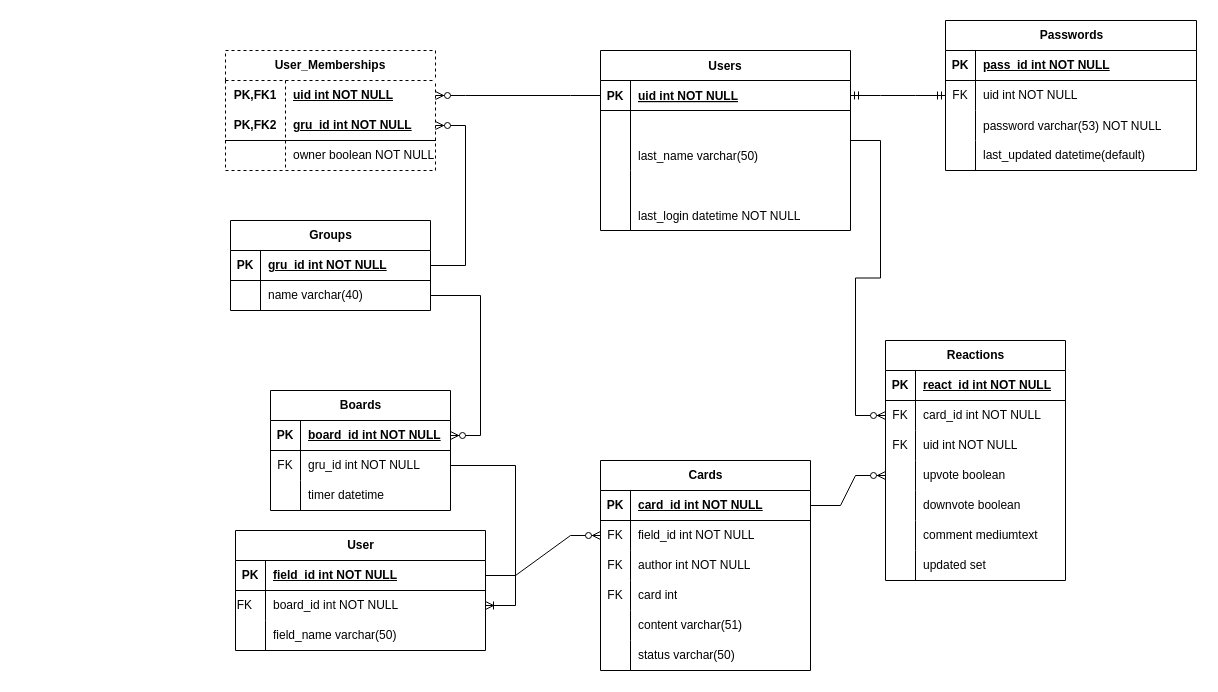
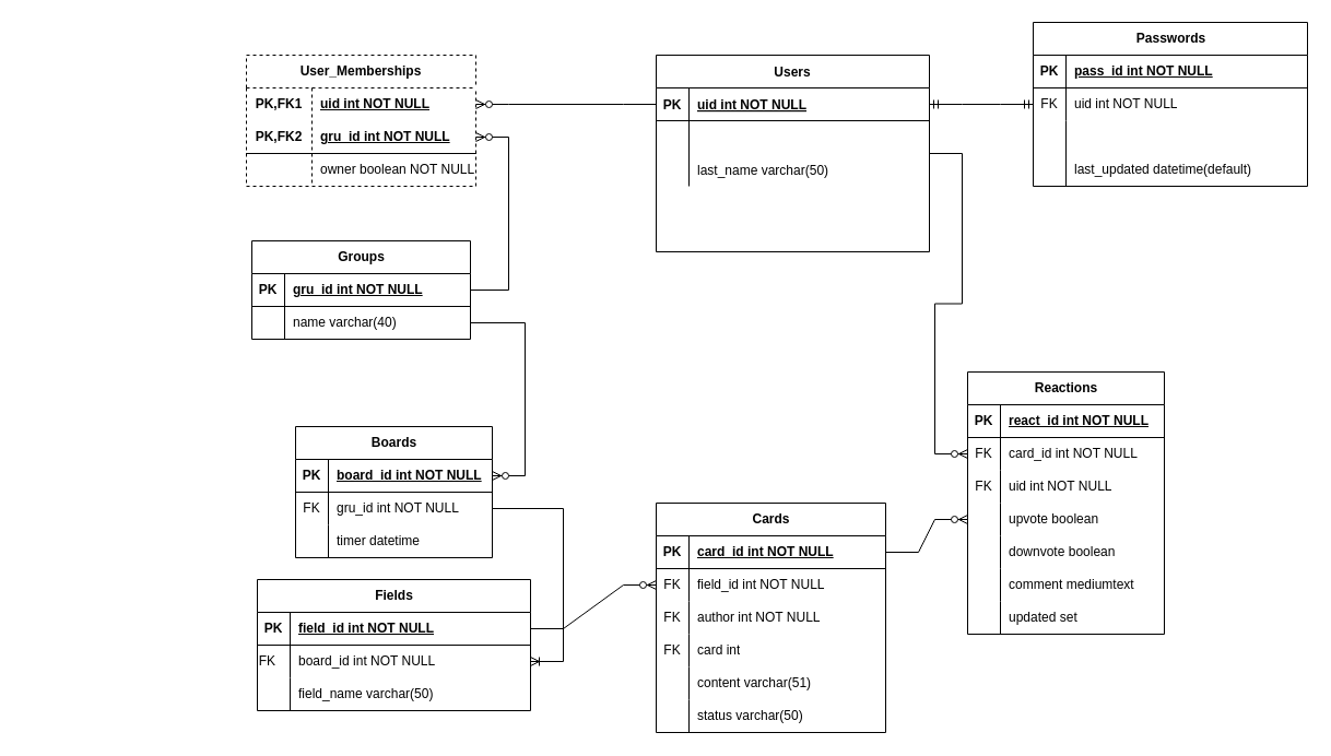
- <mxCell id="34" value="password varchar(53) NOT NULL" style="shape=partialRectangle;overflow=hidden;connectable=0;fillColor=none;top=0;left=0;bottom=0;right=0;align=left;spacingLeft=6;" parent="32" vertex="1"><mxGeometry x="30" width="221" height="30" as="geometry"><mxRectangle width="221" height="30" as="alternateBounds" /></mxGeometry></mxCell>
- <mxCell id="15" value="last_login datetime NOT NULL" style="shape=partialRectangle;overflow=hidden;connectable=0;fillColor=none;top=0;left=0;bottom=0;right=0;align=left;spacingLeft=6;" parent="13" vertex="1"><mxGeometry x="30" width="220" height="30" as="geometry"><mxRectangle width="220" height="30" as="alternateBounds" /></mxGeometry></mxCell>
- <mxCell id="78" value="User" style="shape=table;startSize=30;container=1;collapsible=1;childLayout=tableLayout;fixedRows=1;rowLines=0;fontStyle=1;align=center;resizeLast=1;html=1;" parent="1" vertex="1"><mxGeometry x="235" y="530" width="250" height="120" as="geometry" /></mxCell>
+ <mxCell id="78" value="Fields" style="shape=table;startSize=30;container=1;collapsible=1;childLayout=tableLayout;fixedRows=1;rowLines=0;fontStyle=1;align=center;resizeLast=1;html=1;" parent="1" vertex="1"><mxGeometry x="235" y="530" width="250" height="120" as="geometry" /></mxCell>
